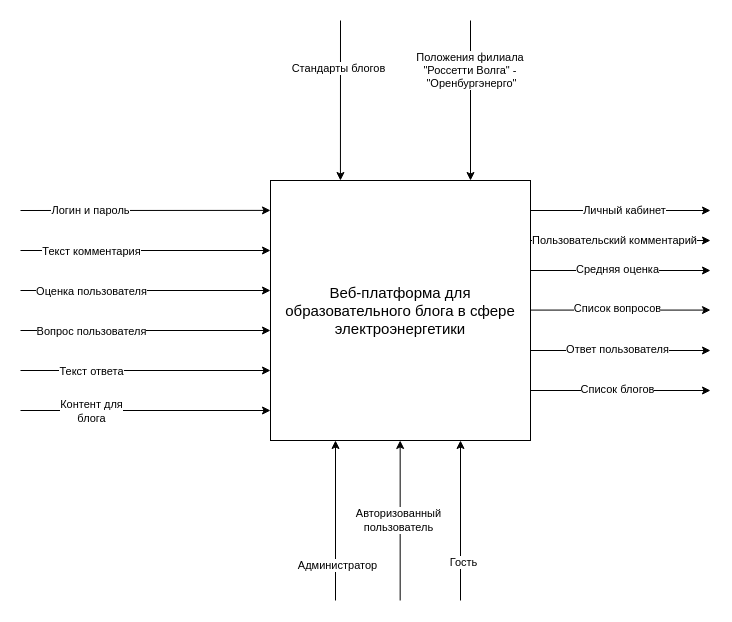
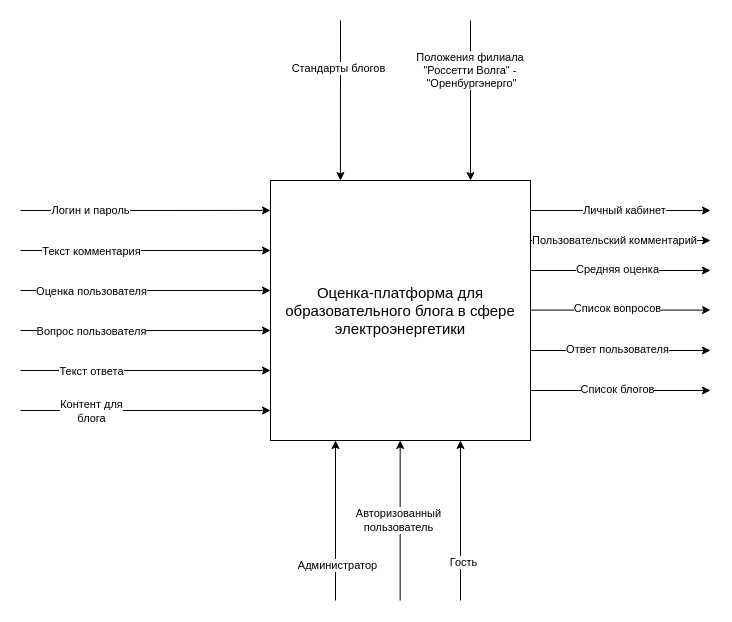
- <mxCell id="2" value="&lt;p class=&quot;MsoNormal&quot;&gt;&lt;font style=&quot;font-size: 15px;&quot; face=&quot;Helvetica&quot;&gt;Веб-платформа для образовательного блога в сфере электроэнергетики&lt;/font&gt;&lt;/p&gt;" style="whiteSpace=wrap;html=1;aspect=fixed;" vertex="1" parent="1"><mxGeometry x="270" y="180" width="260" height="260" as="geometry" /></mxCell>
+ <mxCell id="2" value="&lt;p class=&quot;MsoNormal&quot;&gt;&lt;font style=&quot;font-size: 15px;&quot; face=&quot;Helvetica&quot;&gt;Оценка-платформа для образовательного блога в сфере электроэнергетики&lt;/font&gt;&lt;/p&gt;" style="whiteSpace=wrap;html=1;aspect=fixed;" vertex="1" parent="1"><mxGeometry x="270" y="180" width="260" height="260" as="geometry" /></mxCell>
